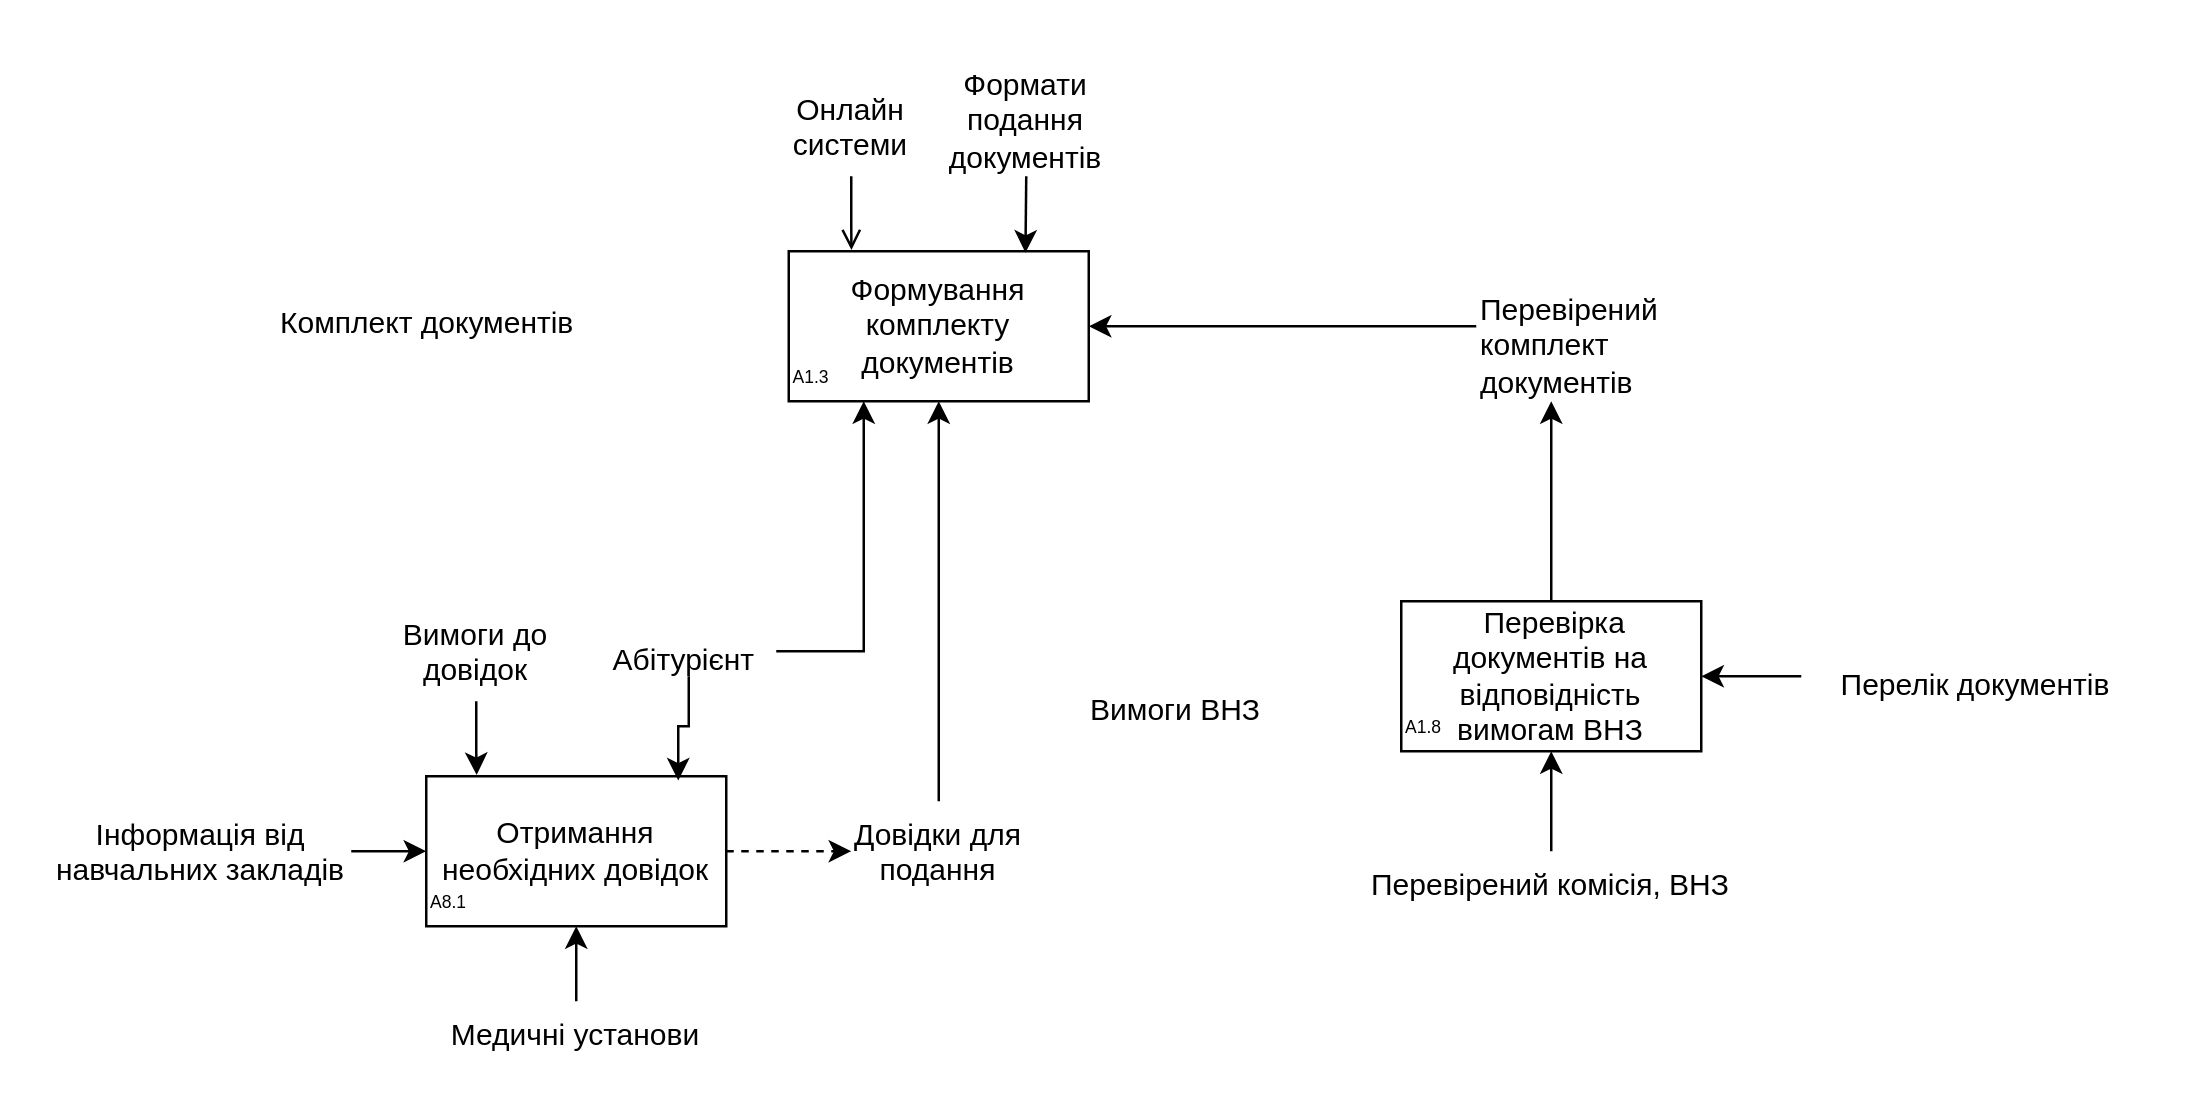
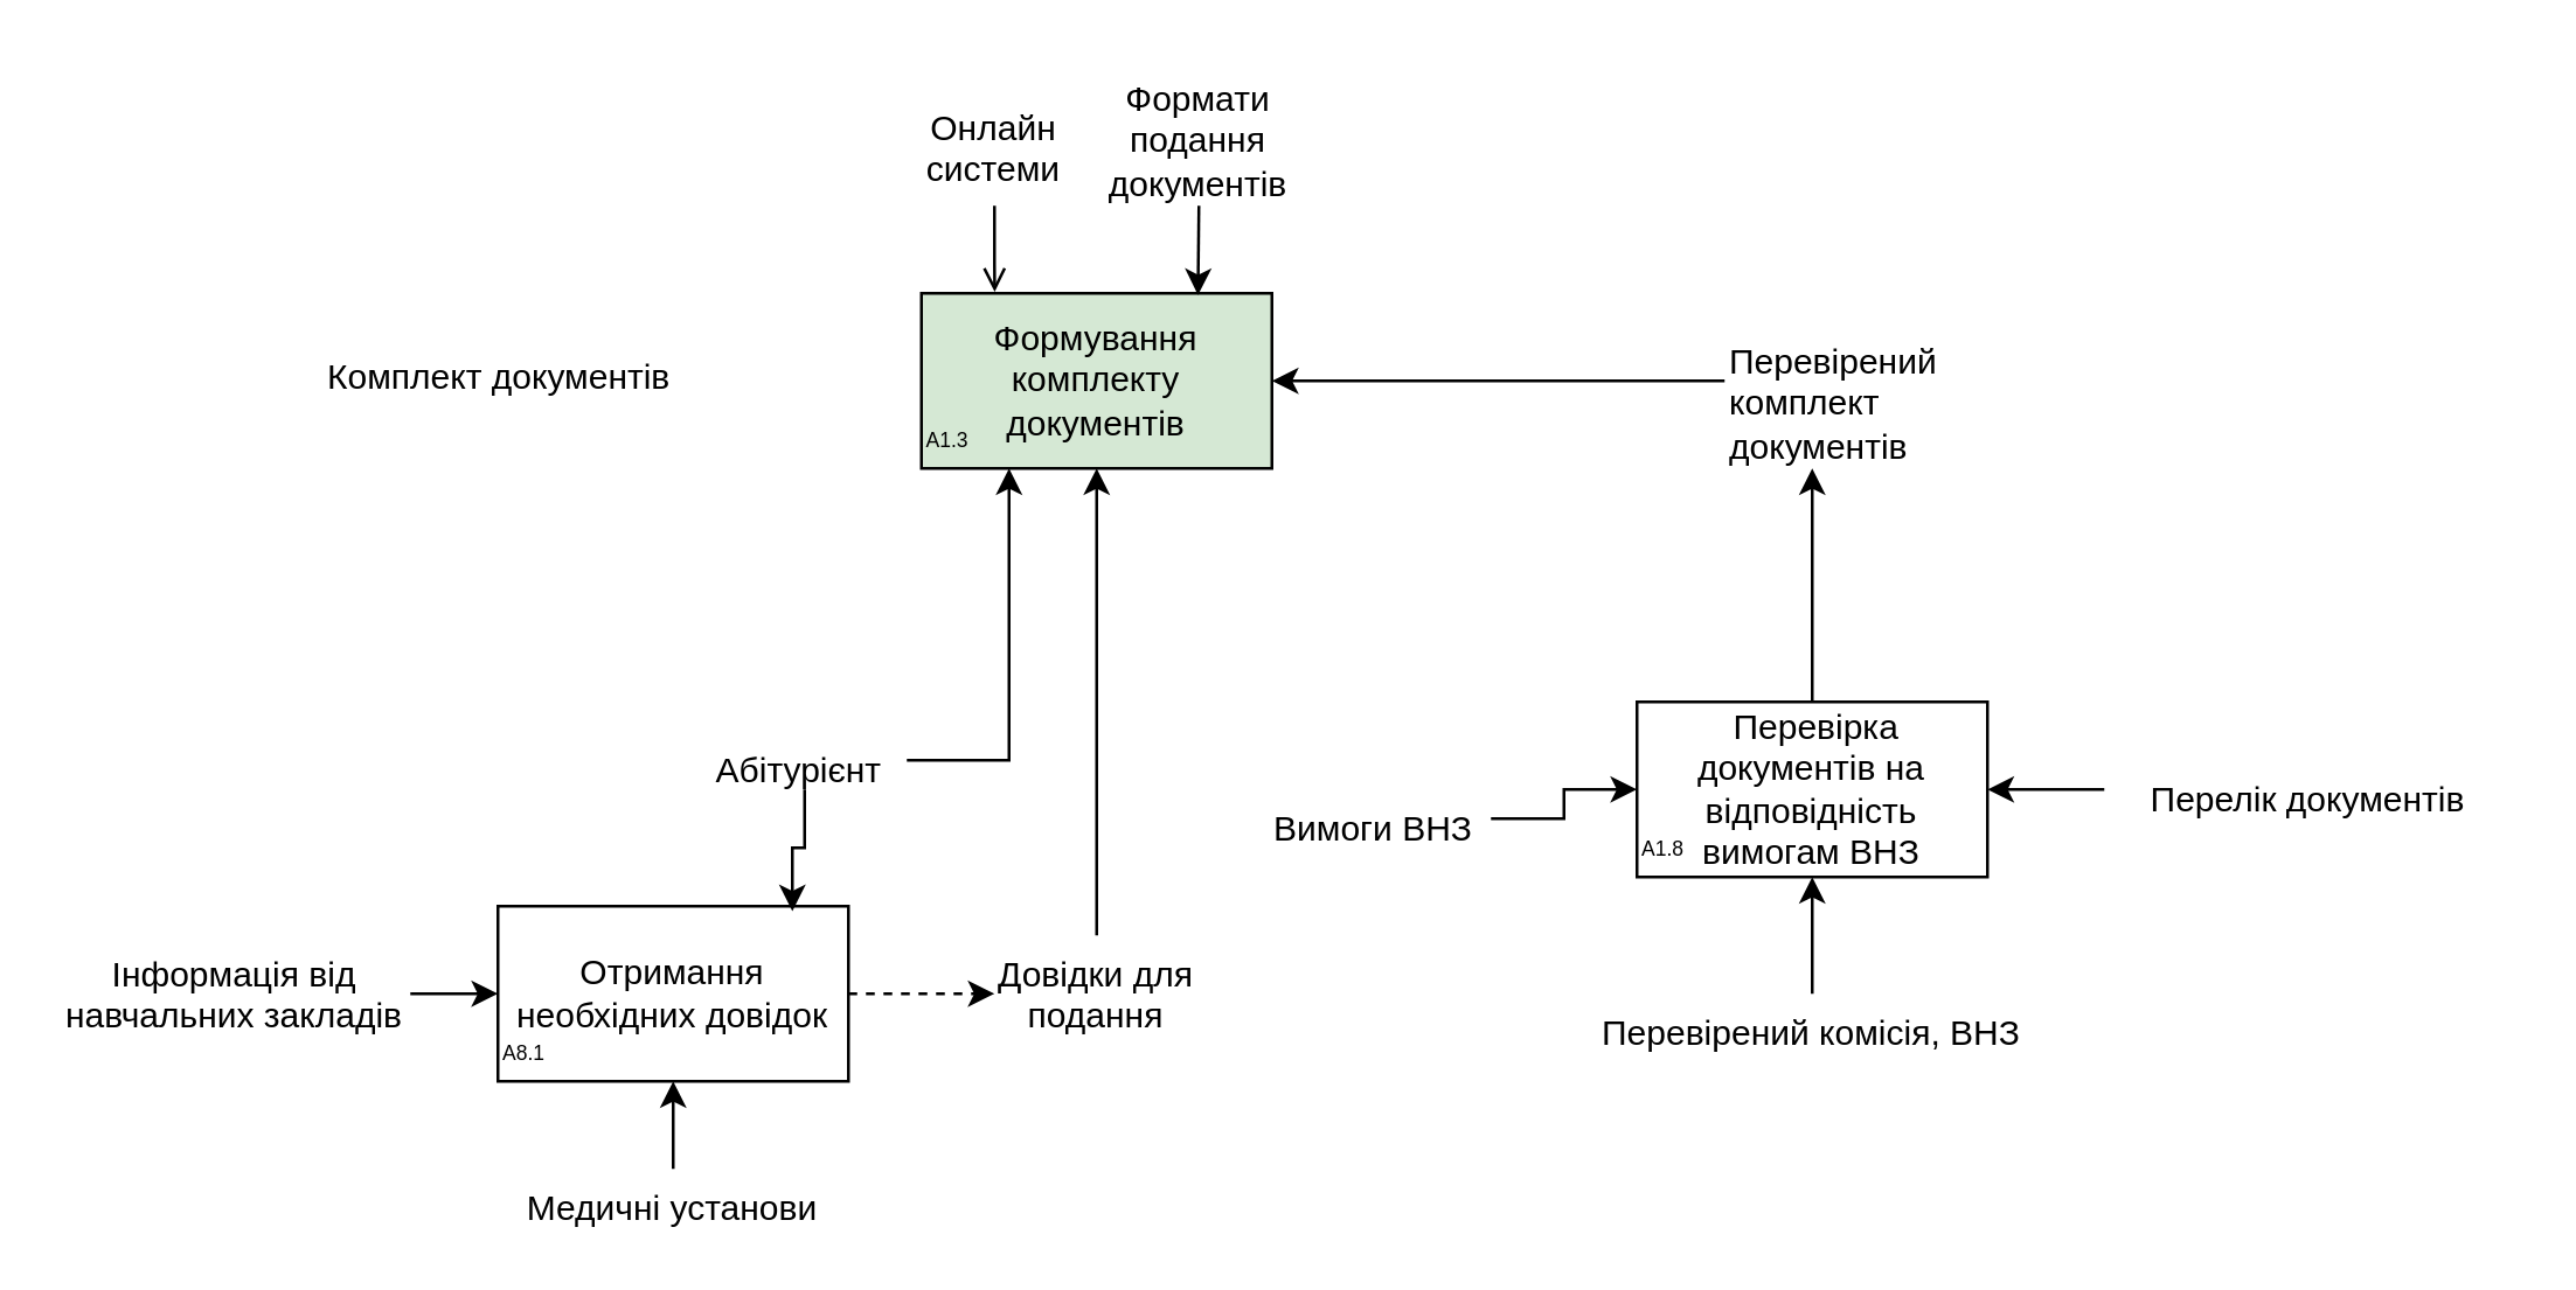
- <mxCell id="6" value="Формування комплекту документів" style="rounded=0;whiteSpace=wrap;html=1;" vertex="1" parent="1"><mxGeometry x="315" y="100" width="120" height="60" as="geometry" /></mxCell>
+ <mxCell id="6" value="Формування комплекту документів" style="rounded=0;whiteSpace=wrap;html=1;fillColor=#d5e8d4;" vertex="1" parent="1"><mxGeometry x="315" y="100" width="120" height="60" as="geometry" /></mxCell>
- <mxCell id="9" value="Вимоги до довідок" style="text;whiteSpace=wrap;align=center;" vertex="1" parent="1"><mxGeometry x="140" y="240" width="100" height="40" as="geometry" /></mxCell>
+ <mxCell id="27" style="edgeStyle=orthogonalEdgeStyle;rounded=0;orthogonalLoop=1;jettySize=auto;html=1;entryX=0;entryY=0.5;entryDx=0;entryDy=0;" edge="1" parent="1" source="20" target="5"><mxGeometry relative="1" as="geometry"><Array as="points" /></mxGeometry></mxCell>
- <mxCell id="16" style="edgeStyle=orthogonalEdgeStyle;rounded=0;orthogonalLoop=1;jettySize=auto;html=1;entryX=0.168;entryY=-0.008;entryDx=0;entryDy=0;entryPerimeter=0;" edge="1" parent="1" source="9" target="3"><mxGeometry relative="1" as="geometry" /></mxCell>
